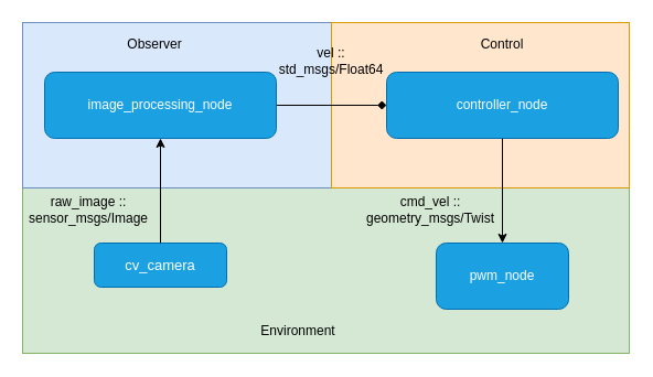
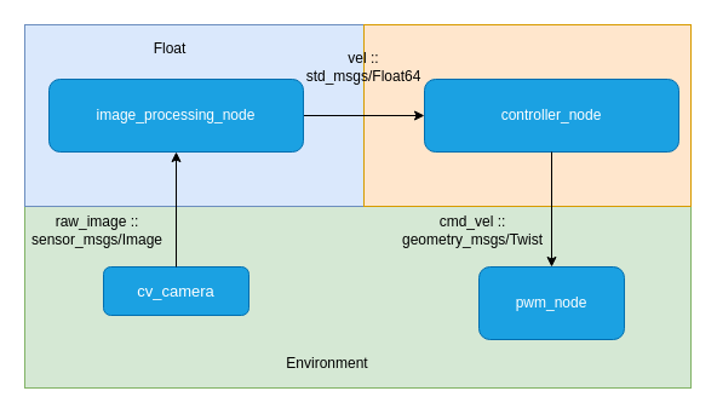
- <mxCell id="13" value="Observer" style="text;html=1;strokeColor=none;fillColor=none;align=center;verticalAlign=middle;whiteSpace=wrap;rounded=0;" vertex="1" parent="1"><mxGeometry x="120" y="30" width="40" height="20" as="geometry" /></mxCell>
+ <mxCell id="13" value="Float" style="text;html=1;strokeColor=none;fillColor=none;align=center;verticalAlign=middle;whiteSpace=wrap;rounded=0;" vertex="1" parent="1"><mxGeometry x="120" y="30" width="40" height="20" as="geometry" /></mxCell>
- <mxCell id="14" value="Control" style="text;html=1;strokeColor=none;fillColor=none;align=center;verticalAlign=middle;whiteSpace=wrap;rounded=0;" vertex="1" parent="1"><mxGeometry x="435" y="30" width="40" height="20" as="geometry" /></mxCell>
- <mxCell id="7" style="edgeStyle=orthogonalEdgeStyle;rounded=0;orthogonalLoop=1;jettySize=auto;html=1;endArrow=diamond;" edge="1" parent="1" source="8" target="9"><mxGeometry relative="1" as="geometry" /></mxCell>
+ <mxCell id="7" style="edgeStyle=orthogonalEdgeStyle;rounded=0;orthogonalLoop=1;jettySize=auto;html=1;" edge="1" parent="1" source="8" target="9"><mxGeometry relative="1" as="geometry" /></mxCell>
